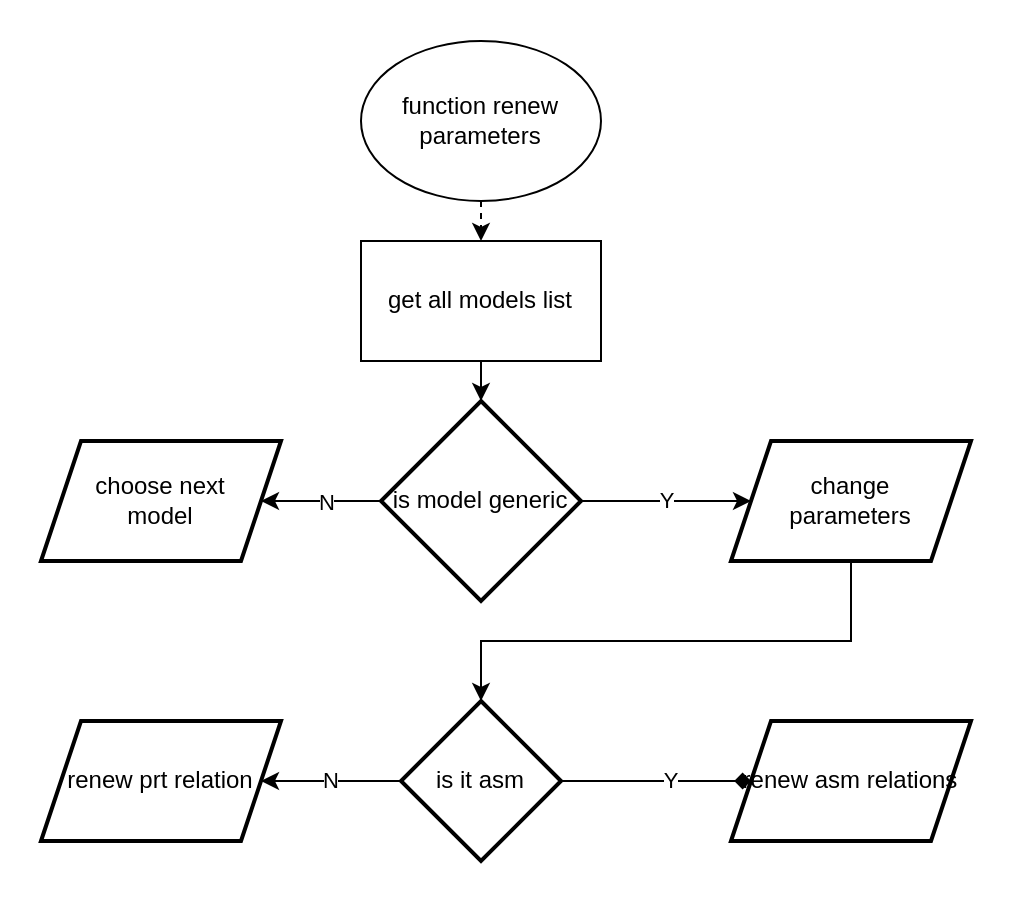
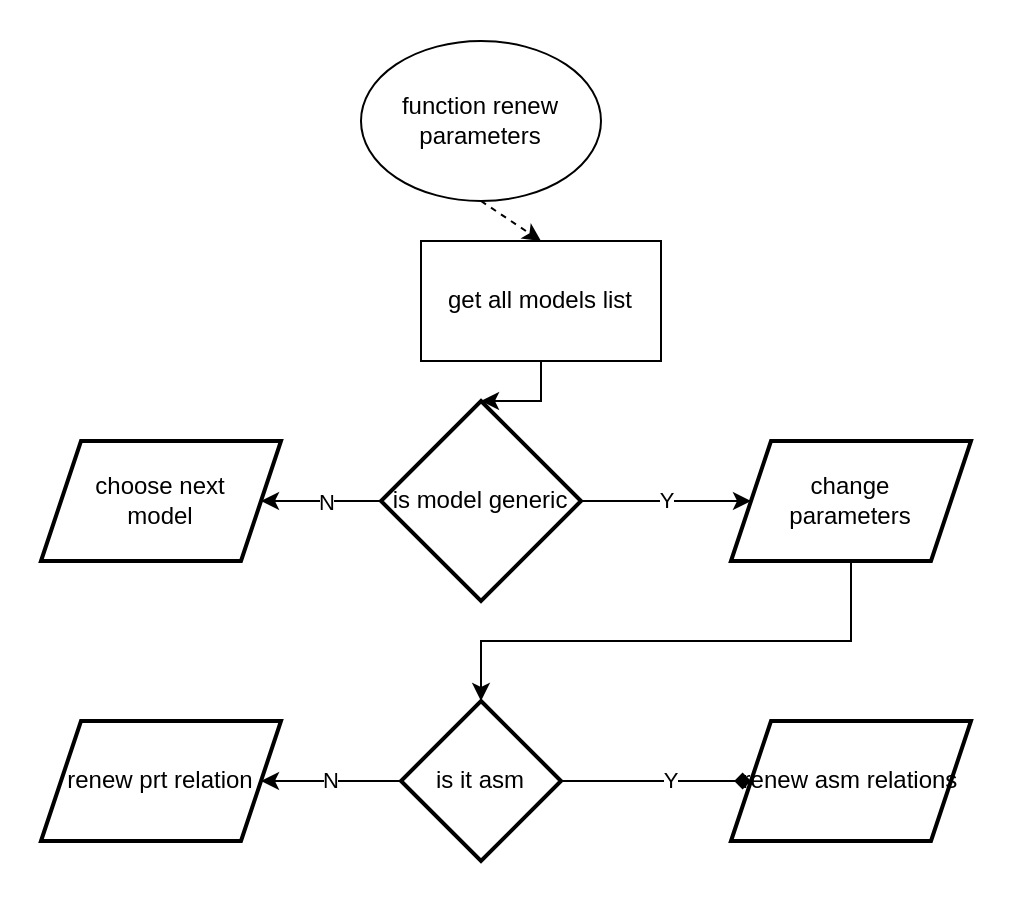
- <mxCell id="5" value="get all models list" style="rounded=0;whiteSpace=wrap;html=1;" vertex="1" parent="1"><mxGeometry x="180" y="120" width="120" height="60" as="geometry" /></mxCell>
+ <mxCell id="5" value="get all models list" style="rounded=0;whiteSpace=wrap;html=1;" vertex="1" parent="1"><mxGeometry x="210" y="120" width="120" height="60" as="geometry" /></mxCell>
